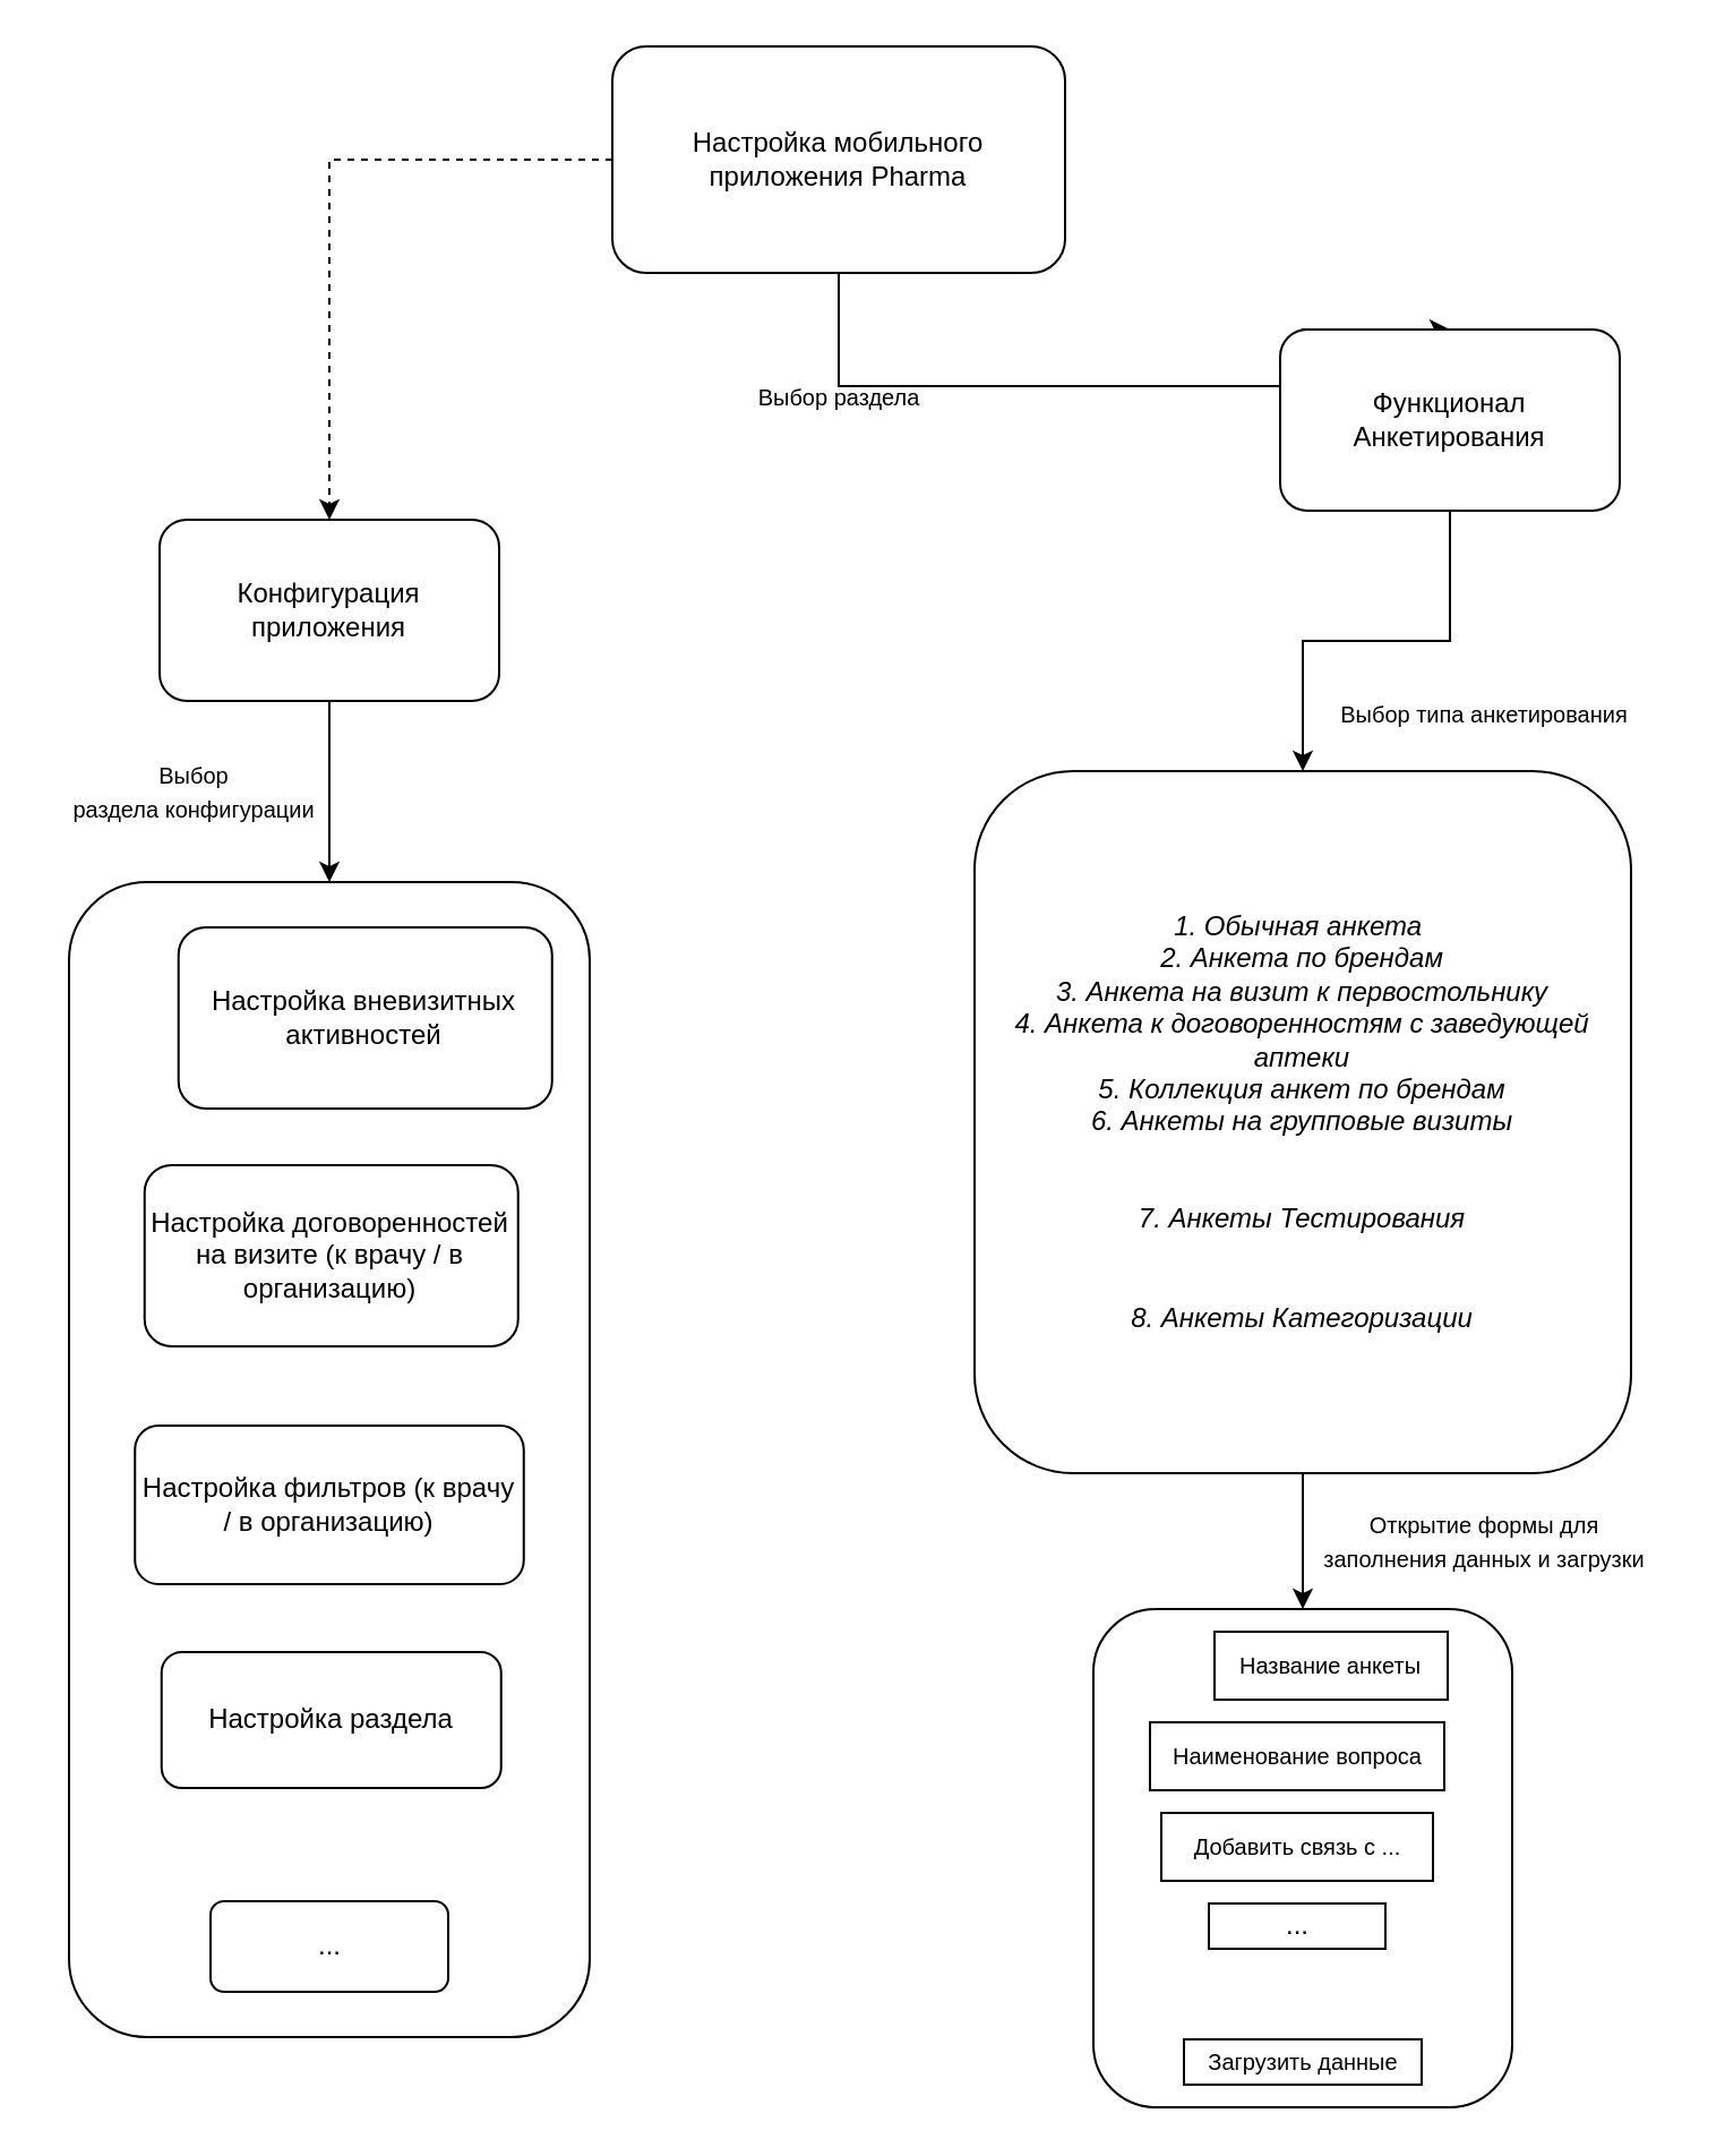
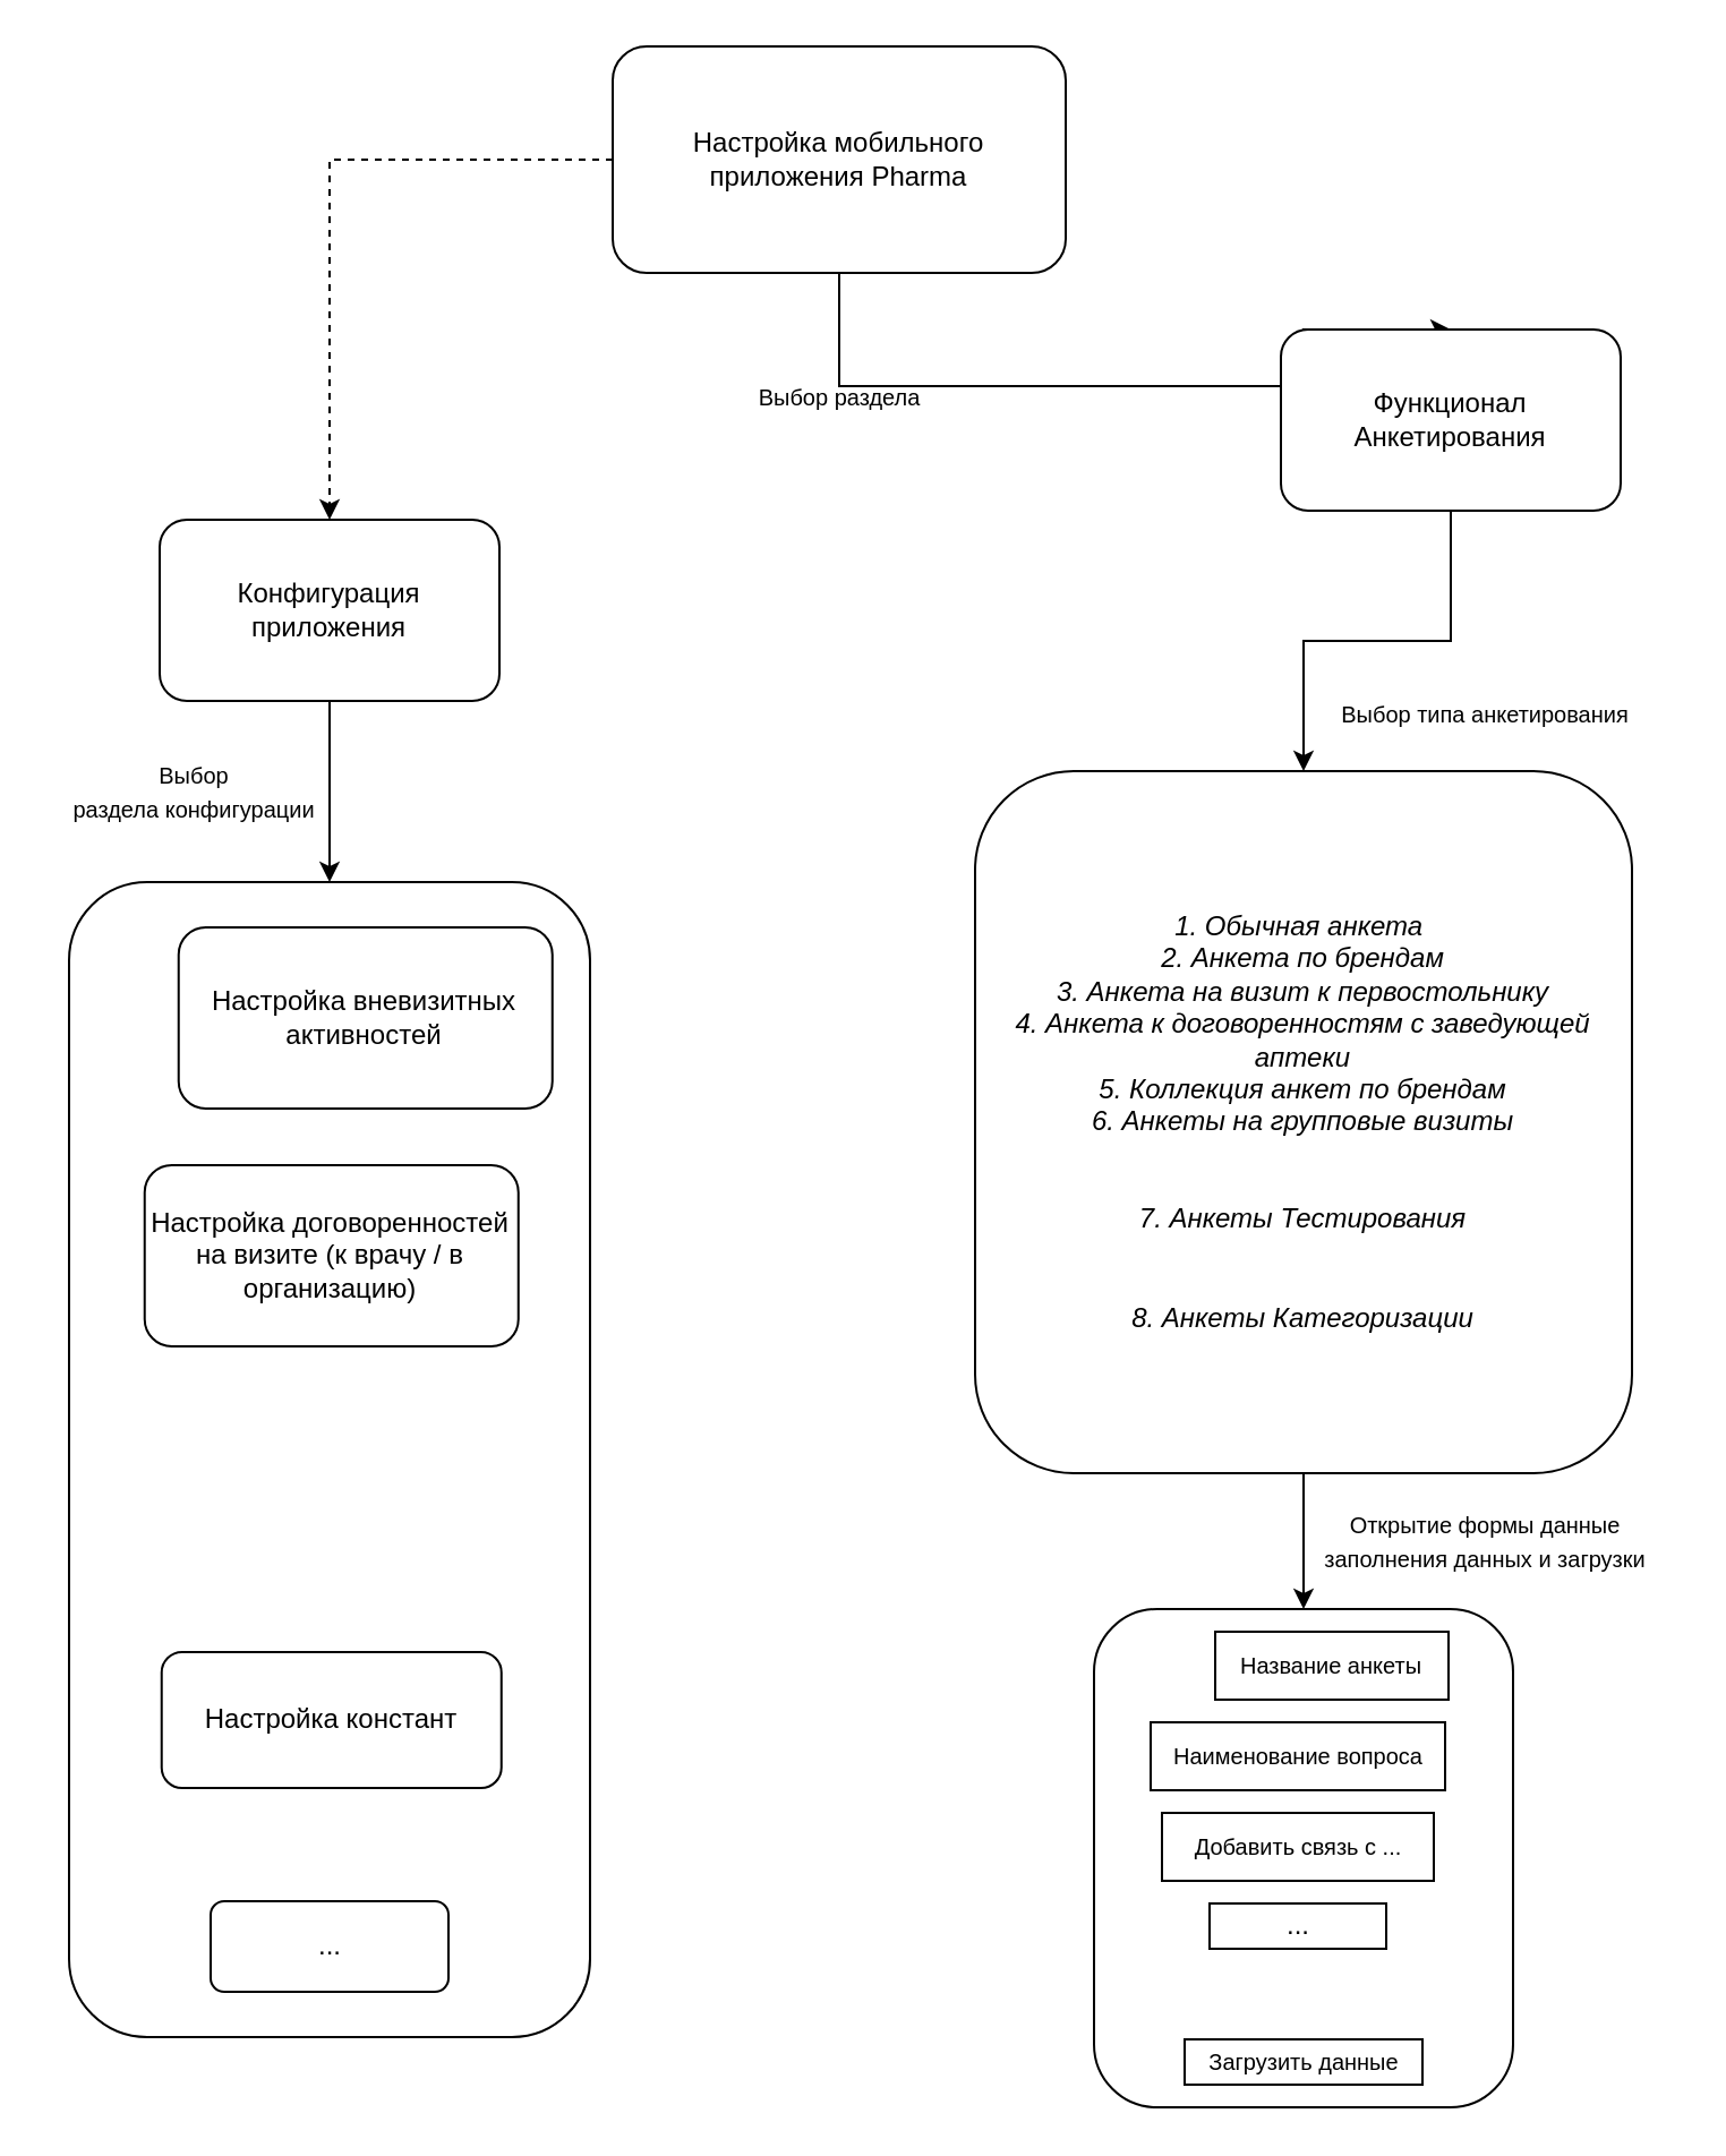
- <mxCell id="23" value="Настройка фильтров (к врачу / в организацию)" style="rounded=1;whiteSpace=wrap;html=1;" vertex="1" parent="1"><mxGeometry x="59.12" y="629" width="171.75" height="70" as="geometry" /></mxCell>
- <mxCell id="20" value="&lt;font style=&quot;font-size: 10px;&quot;&gt;Открытие формы для &lt;br&gt;заполнения данных и загрузки&lt;/font&gt;" style="text;html=1;align=center;verticalAlign=middle;resizable=0;points=[];autosize=1;strokeColor=none;fillColor=none;" vertex="1" parent="1"><mxGeometry x="570" y="660" width="170" height="40" as="geometry" /></mxCell>
+ <mxCell id="20" value="&lt;font style=&quot;font-size: 10px;&quot;&gt;Открытие формы данные &lt;br&gt;заполнения данных и загрузки&lt;/font&gt;" style="text;html=1;align=center;verticalAlign=middle;resizable=0;points=[];autosize=1;strokeColor=none;fillColor=none;" vertex="1" parent="1"><mxGeometry x="570" y="660" width="170" height="40" as="geometry" /></mxCell>
- <mxCell id="24" value="Настройка раздела" style="rounded=1;whiteSpace=wrap;html=1;" vertex="1" parent="1"><mxGeometry x="70.87" y="729" width="150" height="60" as="geometry" /></mxCell>
+ <mxCell id="24" value="Настройка констант" style="rounded=1;whiteSpace=wrap;html=1;" vertex="1" parent="1"><mxGeometry x="70.87" y="729" width="150" height="60" as="geometry" /></mxCell>
